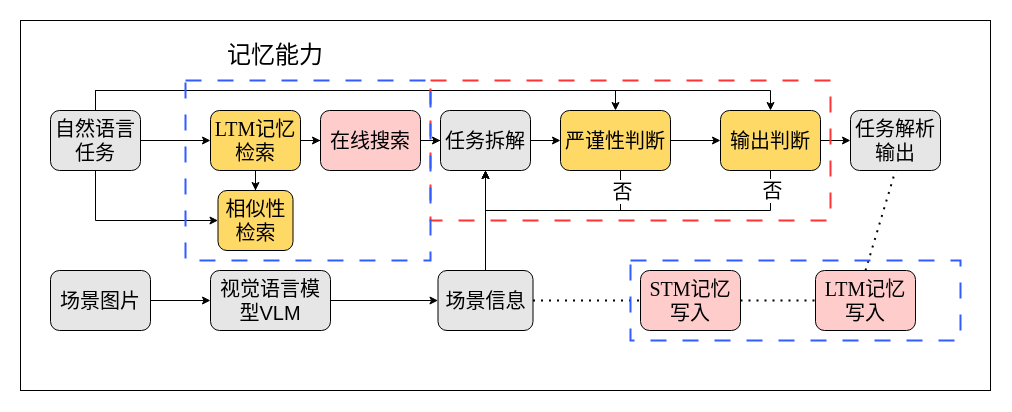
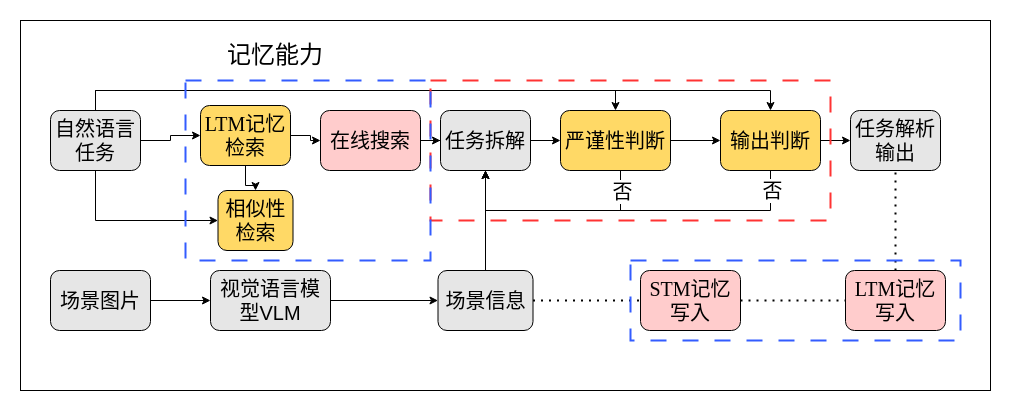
- <mxCell id="10" value="&lt;font style=&quot;font-size: 20px;&quot; face=&quot;Times New Roman&quot;&gt;LTM记忆检索&lt;/font&gt;" style="rounded=1;whiteSpace=wrap;html=1;fillColor=#FFD966;" vertex="1" parent="1"><mxGeometry x="210" y="110" width="90" height="60" as="geometry" /></mxCell>
+ <mxCell id="10" value="&lt;font style=&quot;font-size: 20px;&quot; face=&quot;Times New Roman&quot;&gt;LTM记忆检索&lt;/font&gt;" style="rounded=1;whiteSpace=wrap;html=1;fillColor=#FFD966;" vertex="1" parent="1"><mxGeometry x="200" y="105" width="90" height="60" as="geometry" /></mxCell>
- <mxCell id="32" value="&lt;font style=&quot;font-size: 20px;&quot; face=&quot;Times New Roman&quot;&gt;LTM记忆写入&lt;/font&gt;" style="rounded=1;whiteSpace=wrap;html=1;fillColor=#FFCCCC;" vertex="1" parent="1"><mxGeometry x="815" y="270" width="100" height="60" as="geometry" /></mxCell>
+ <mxCell id="32" value="&lt;font style=&quot;font-size: 20px;&quot; face=&quot;Times New Roman&quot;&gt;LTM记忆写入&lt;/font&gt;" style="rounded=1;whiteSpace=wrap;html=1;fillColor=#FFCCCC;" vertex="1" parent="1"><mxGeometry x="845" y="270" width="100" height="60" as="geometry" /></mxCell>
